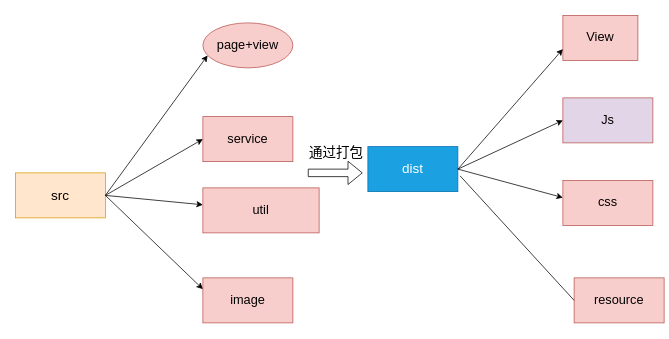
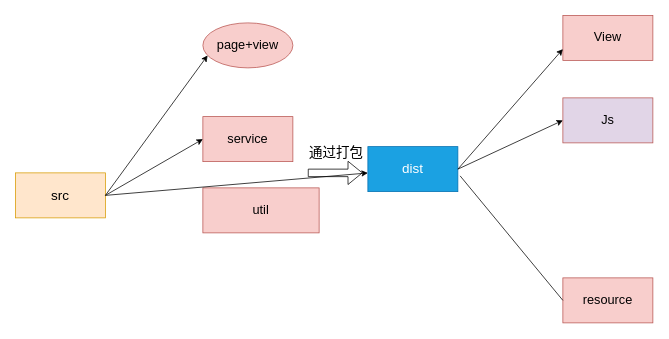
- <mxCell id="8" value="View" style="rounded=0;whiteSpace=wrap;html=1;fontSize=17;fillColor=#f8cecc;strokeColor=#b85450;" parent="1" vertex="1"><mxGeometry x="750" y="20" width="100" height="60" as="geometry" /></mxCell>
+ <mxCell id="8" value="View" style="rounded=0;whiteSpace=wrap;html=1;fontSize=17;fillColor=#f8cecc;strokeColor=#b85450;" parent="1" vertex="1"><mxGeometry x="750" y="20" width="120" height="60" as="geometry" /></mxCell>
- <mxCell id="20" value="" style="endArrow=classic;html=1;fontSize=18;entryX=0;entryY=0.383;entryDx=0;entryDy=0;entryPerimeter=0;exitX=1;exitY=0.5;exitDx=0;exitDy=0;" parent="1" source="7" target="10" edge="1"><mxGeometry width="50" height="50" relative="1" as="geometry"><mxPoint x="620" y="290" as="sourcePoint" /><mxPoint x="670" y="240" as="targetPoint" /></mxGeometry></mxCell>
- <mxCell id="14" value="" style="endArrow=classic;html=1;fontSize=18;exitX=1;exitY=0.5;exitDx=0;exitDy=0;" parent="1" source="2" target="5" edge="1"><mxGeometry width="50" height="50" relative="1" as="geometry"><mxPoint x="190" y="300" as="sourcePoint" /><mxPoint x="240" y="250" as="targetPoint" /></mxGeometry></mxCell>
+ <mxCell id="14" value="" style="endArrow=classic;html=1;fontSize=18;exitX=1;exitY=0.5;exitDx=0;exitDy=0;" parent="1" source="2" target="7" edge="1"><mxGeometry width="50" height="50" relative="1" as="geometry"><mxPoint x="190" y="300" as="sourcePoint" /><mxPoint x="240" y="250" as="targetPoint" /></mxGeometry></mxCell>
- <mxCell id="10" value="css" style="rounded=0;whiteSpace=wrap;html=1;fontSize=17;fillColor=#f8cecc;strokeColor=#b85450;" parent="1" vertex="1"><mxGeometry x="750" y="240" width="120" height="60" as="geometry" /></mxCell>
- <mxCell id="15" value="" style="endArrow=classic;html=1;fontSize=18;exitX=1;exitY=0.5;exitDx=0;exitDy=0;entryX=0;entryY=0.25;entryDx=0;entryDy=0;" parent="1" source="2" target="4" edge="1"><mxGeometry width="50" height="50" relative="1" as="geometry"><mxPoint x="180" y="360" as="sourcePoint" /><mxPoint x="230" y="310" as="targetPoint" /></mxGeometry></mxCell>
- <mxCell id="4" value="image" style="rounded=0;whiteSpace=wrap;html=1;fontSize=17;fillColor=#f8cecc;strokeColor=#b85450;" parent="1" vertex="1"><mxGeometry x="270" y="370" width="120" height="60" as="geometry" /></mxCell>
- <mxCell id="9" value="resource" style="rounded=0;whiteSpace=wrap;html=1;fontSize=17;fillColor=#f8cecc;strokeColor=#b85450;" parent="1" vertex="1"><mxGeometry x="765" y="370" width="120" height="60" as="geometry" /></mxCell>
+ <mxCell id="9" value="resource" style="rounded=0;whiteSpace=wrap;html=1;fontSize=17;fillColor=#f8cecc;strokeColor=#b85450;" parent="1" vertex="1"><mxGeometry x="750" y="370" width="120" height="60" as="geometry" /></mxCell>
